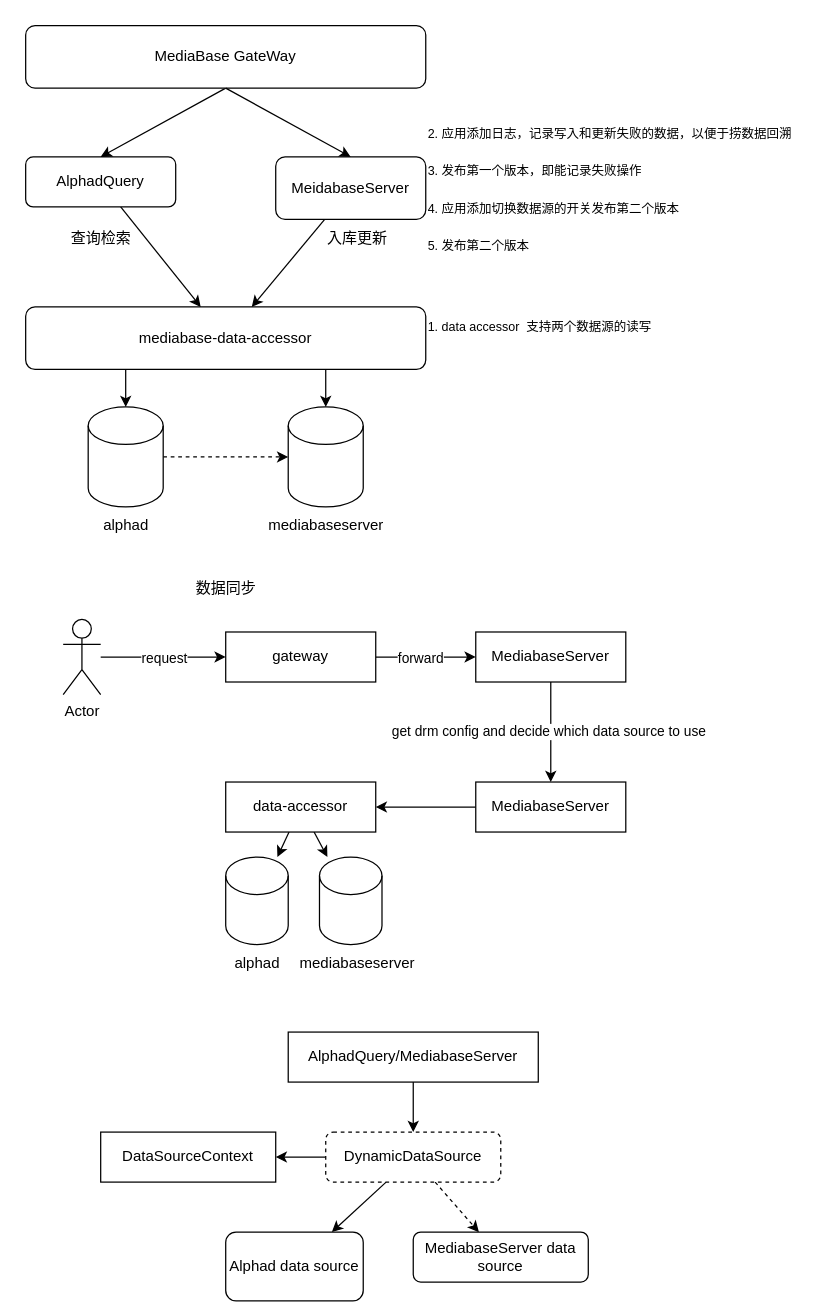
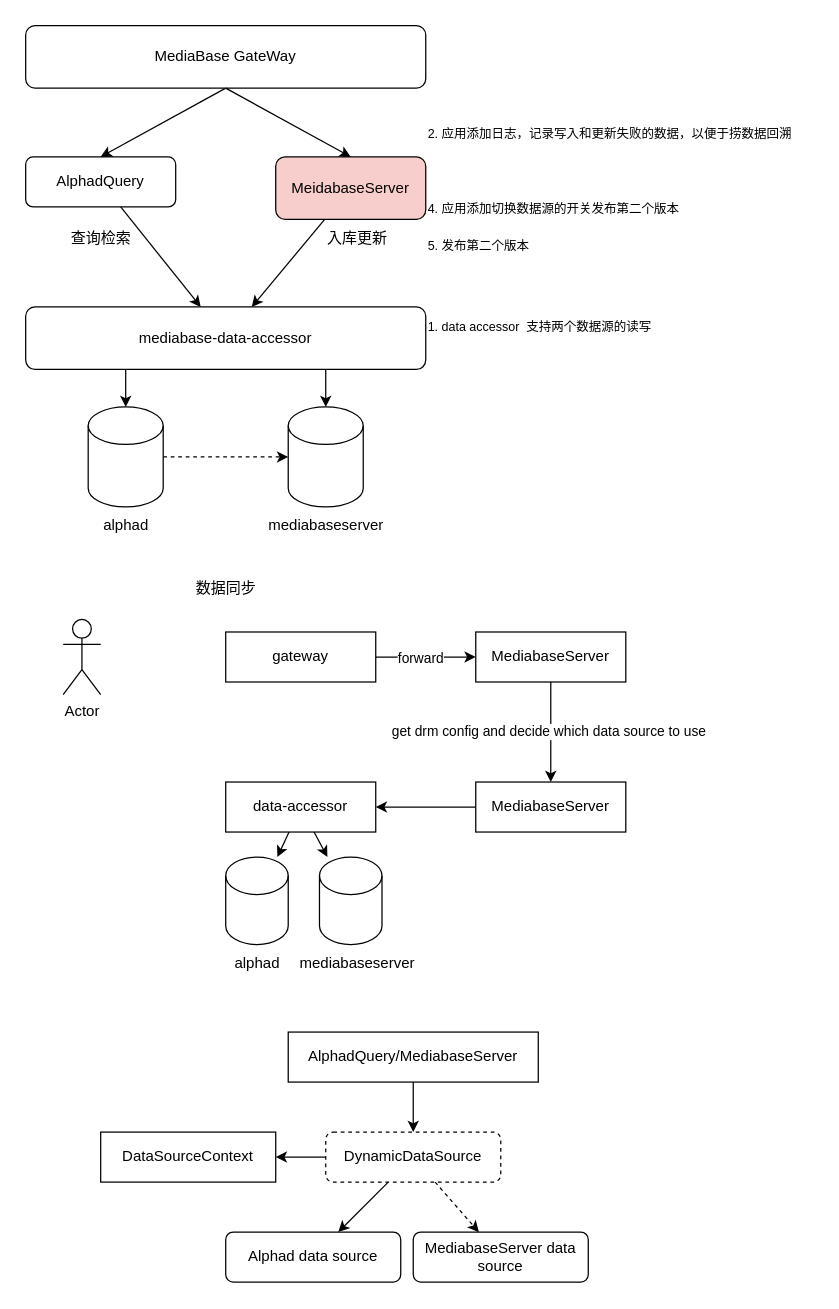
- <mxCell id="22" value="3. 发布第一个版本，即能记录失败操作" style="text;html=1;align=left;verticalAlign=middle;resizable=0;points=[];autosize=1;strokeColor=none;fillColor=none;fontSize=10;" vertex="1" parent="1"><mxGeometry x="340" y="124" width="189" height="24" as="geometry" /></mxCell>
- <mxCell id="13" value="&lt;span style=&quot;&quot;&gt;MeidabaseServer&lt;/span&gt;" style="rounded=1;whiteSpace=wrap;html=1;" vertex="1" parent="1"><mxGeometry x="220" y="125" width="120" height="50" as="geometry" /></mxCell>
+ <mxCell id="13" value="&lt;span style=&quot;&quot;&gt;MeidabaseServer&lt;/span&gt;" style="rounded=1;whiteSpace=wrap;html=1;fillColor=#f8cecc;" vertex="1" parent="1"><mxGeometry x="220" y="125" width="120" height="50" as="geometry" /></mxCell>
- <mxCell id="28" value="" style="edgeStyle=none;html=1;" edge="1" parent="1" source="30" target="27"><mxGeometry relative="1" as="geometry" /></mxCell>
- <mxCell id="29" value="request" style="edgeLabel;html=1;align=center;verticalAlign=middle;resizable=0;points=[];" vertex="1" connectable="0" parent="28"><mxGeometry x="-0.294" y="1" relative="1" as="geometry"><mxPoint x="15" y="1" as="offset" /></mxGeometry></mxCell>
- <mxCell id="47" value="Alphad data source" style="rounded=1;whiteSpace=wrap;html=1;" vertex="1" parent="1"><mxGeometry x="180" y="985" width="110" height="55" as="geometry" /></mxCell>
+ <mxCell id="47" value="Alphad data source" style="rounded=1;whiteSpace=wrap;html=1;" vertex="1" parent="1"><mxGeometry x="180" y="985" width="140" height="40" as="geometry" /></mxCell>
